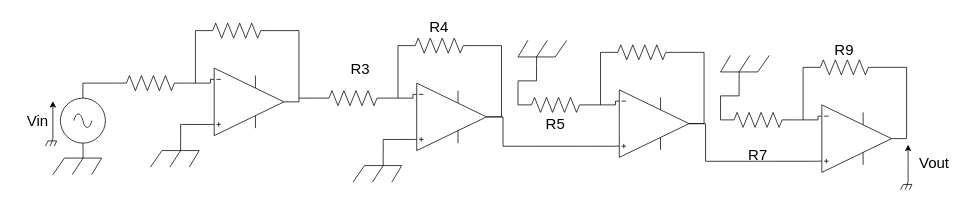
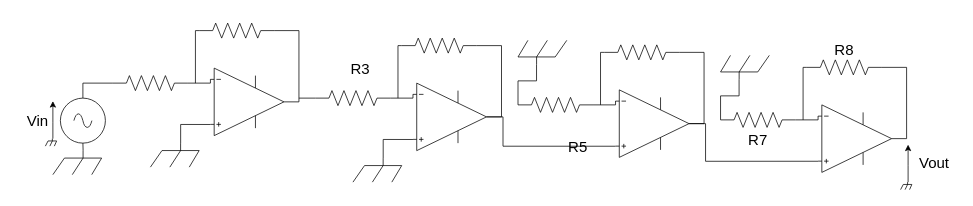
- <mxCell id="48" value="R4" style="text;html=1;strokeColor=none;fillColor=none;align=center;verticalAlign=middle;whiteSpace=wrap;rounded=0;fontSize=20;" vertex="1" parent="1"><mxGeometry x="555" y="20" width="60" height="30" as="geometry" /></mxCell>
- <mxCell id="51" value="R9" style="text;html=1;strokeColor=none;fillColor=none;align=center;verticalAlign=middle;whiteSpace=wrap;rounded=0;fontSize=20;" vertex="1" parent="1"><mxGeometry x="1095" y="50" width="60" height="30" as="geometry" /></mxCell>
+ <mxCell id="51" value="R8" style="text;html=1;strokeColor=none;fillColor=none;align=center;verticalAlign=middle;whiteSpace=wrap;rounded=0;fontSize=20;" vertex="1" parent="1"><mxGeometry x="1095" y="50" width="60" height="30" as="geometry" /></mxCell>
- <mxCell id="49" value="R5" style="text;html=1;strokeColor=none;fillColor=none;align=center;verticalAlign=middle;whiteSpace=wrap;rounded=0;fontSize=20;" vertex="1" parent="1"><mxGeometry x="710" y="149" width="60" height="30" as="geometry" /></mxCell>
+ <mxCell id="49" value="R5" style="text;html=1;strokeColor=none;fillColor=none;align=center;verticalAlign=middle;whiteSpace=wrap;rounded=0;fontSize=20;" vertex="1" parent="1"><mxGeometry x="740" y="179" width="60" height="30" as="geometry" /></mxCell>
- <mxCell id="50" value="R7" style="text;html=1;strokeColor=none;fillColor=none;align=center;verticalAlign=middle;whiteSpace=wrap;rounded=0;fontSize=20;" vertex="1" parent="1"><mxGeometry x="980" y="190" width="60" height="30" as="geometry" /></mxCell>
+ <mxCell id="50" value="R7" style="text;html=1;strokeColor=none;fillColor=none;align=center;verticalAlign=middle;whiteSpace=wrap;rounded=0;fontSize=20;" vertex="1" parent="1"><mxGeometry x="980" y="170" width="60" height="30" as="geometry" /></mxCell>
